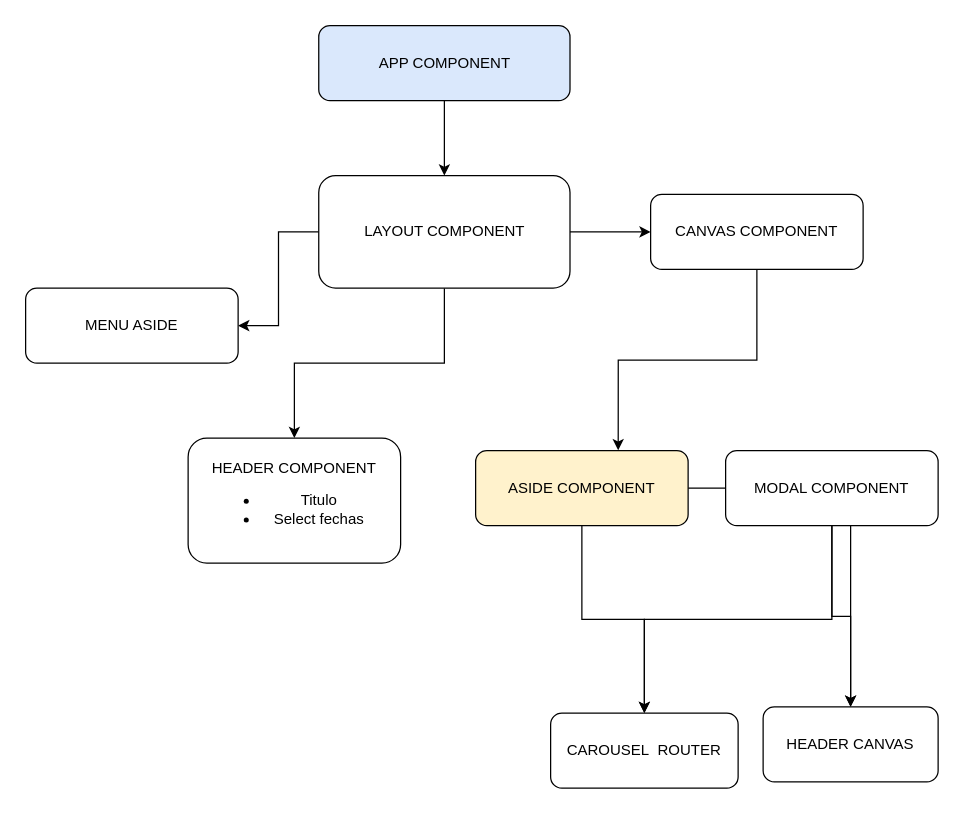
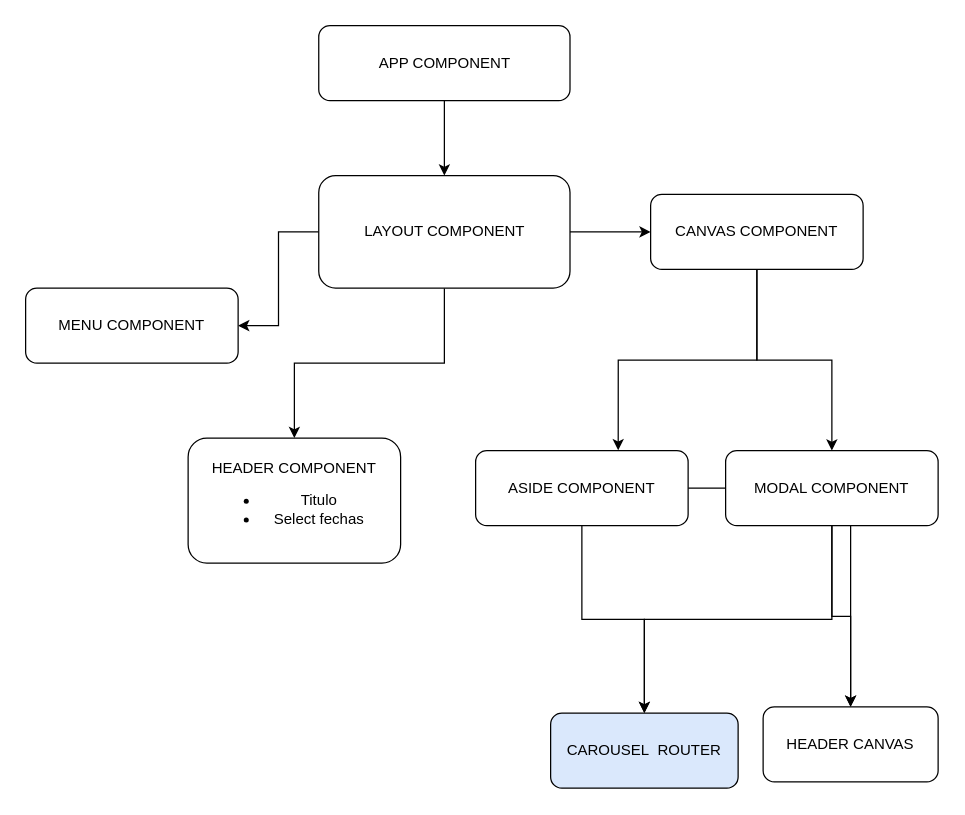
- <mxCell id="15" value="APP COMPONENT" style="rounded=1;whiteSpace=wrap;html=1;fillColor=#dae8fc;" parent="1" vertex="1"><mxGeometry x="254.5" y="20" width="201" height="60" as="geometry" /></mxCell>
+ <mxCell id="15" value="APP COMPONENT" style="rounded=1;whiteSpace=wrap;html=1;" parent="1" vertex="1"><mxGeometry x="254.5" y="20" width="201" height="60" as="geometry" /></mxCell>
- <mxCell id="6" value="MENU ASIDE" style="rounded=1;whiteSpace=wrap;html=1;" parent="1" vertex="1"><mxGeometry x="20" y="230" width="170" height="60" as="geometry" /></mxCell>
+ <mxCell id="6" value="MENU COMPONENT" style="rounded=1;whiteSpace=wrap;html=1;" parent="1" vertex="1"><mxGeometry x="20" y="230" width="170" height="60" as="geometry" /></mxCell>
+ <mxCell id="17" style="edgeStyle=orthogonalEdgeStyle;rounded=0;orthogonalLoop=1;jettySize=auto;html=1;" parent="1" source="18" target="13" edge="1"><mxGeometry relative="1" as="geometry" /></mxCell>
- <mxCell id="10" value="ASIDE COMPONENT" style="rounded=1;whiteSpace=wrap;html=1;fillColor=#fff2cc;" parent="1" vertex="1"><mxGeometry x="380" y="360" width="170" height="60" as="geometry" /></mxCell>
+ <mxCell id="10" value="ASIDE COMPONENT" style="rounded=1;whiteSpace=wrap;html=1;" parent="1" vertex="1"><mxGeometry x="380" y="360" width="170" height="60" as="geometry" /></mxCell>
- <mxCell id="19" value="CAROUSEL&amp;nbsp; ROUTER" style="rounded=1;whiteSpace=wrap;html=1;" parent="1" vertex="1"><mxGeometry x="440" y="570" width="150" height="60" as="geometry" /></mxCell>
+ <mxCell id="19" value="CAROUSEL&amp;nbsp; ROUTER" style="rounded=1;whiteSpace=wrap;html=1;fillColor=#dae8fc;" parent="1" vertex="1"><mxGeometry x="440" y="570" width="150" height="60" as="geometry" /></mxCell>
